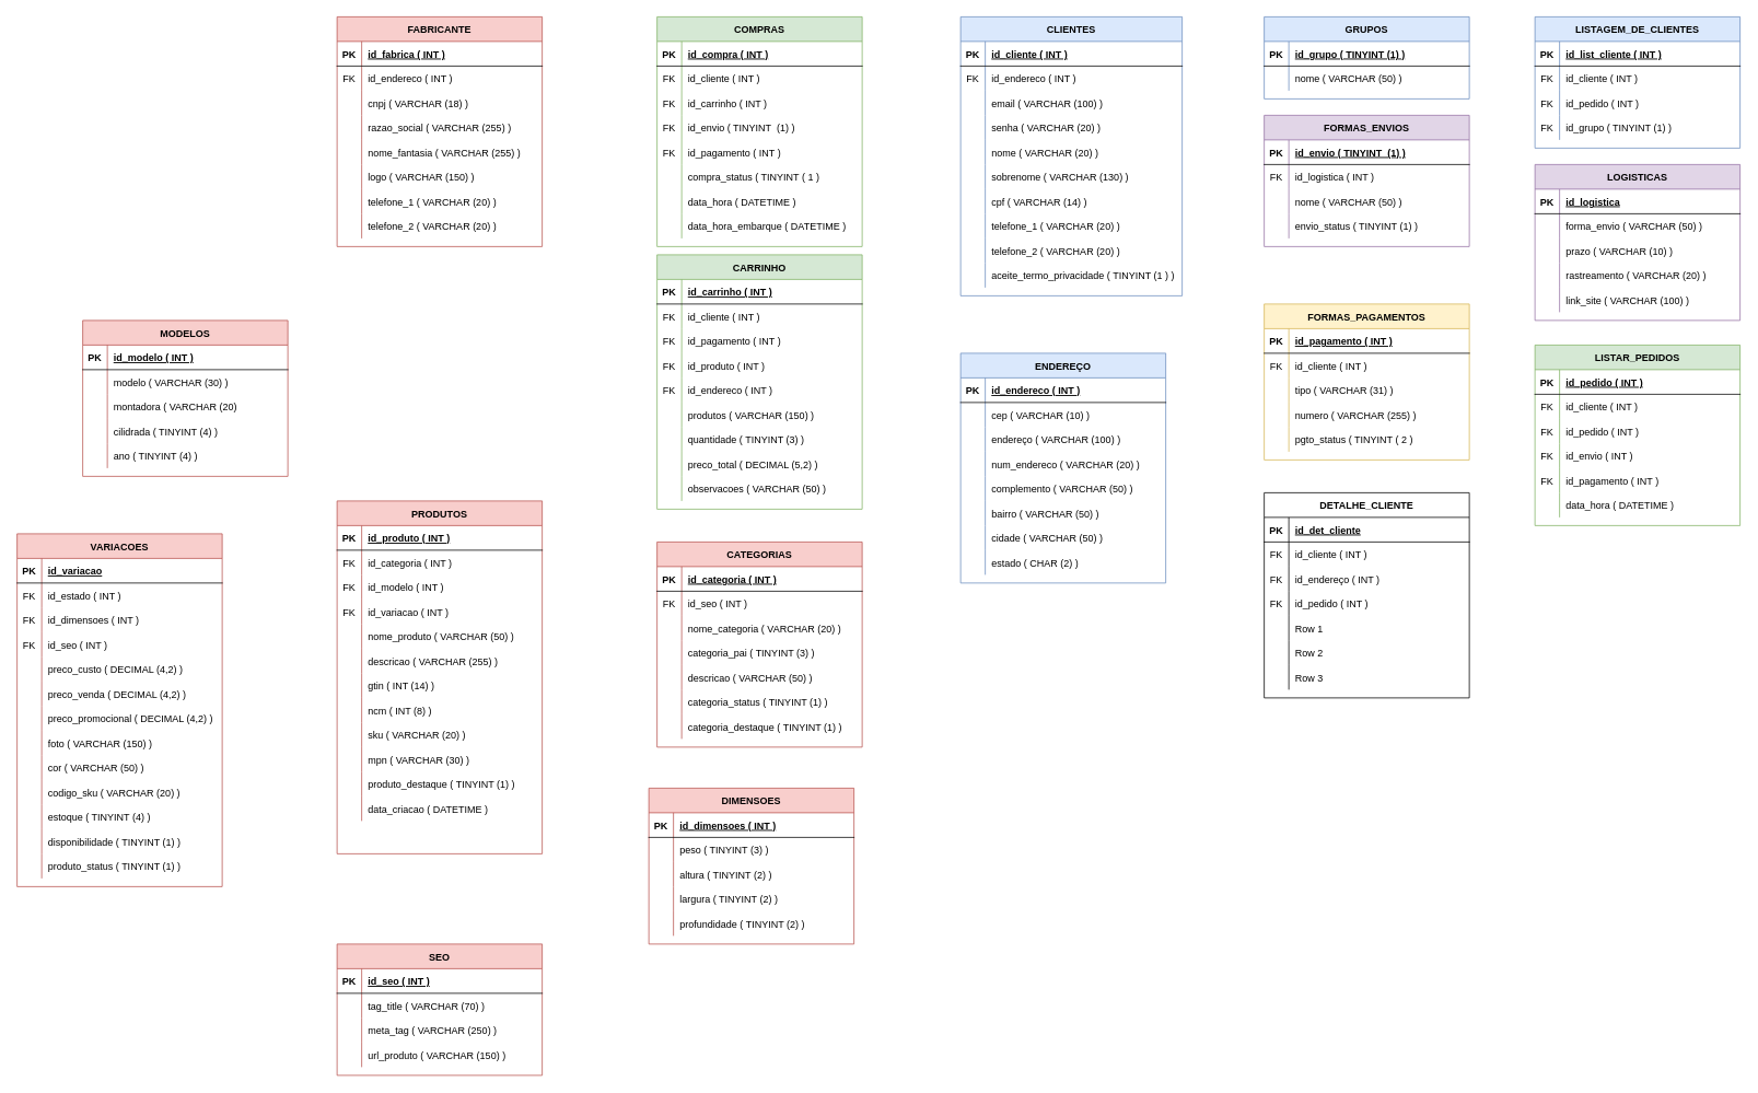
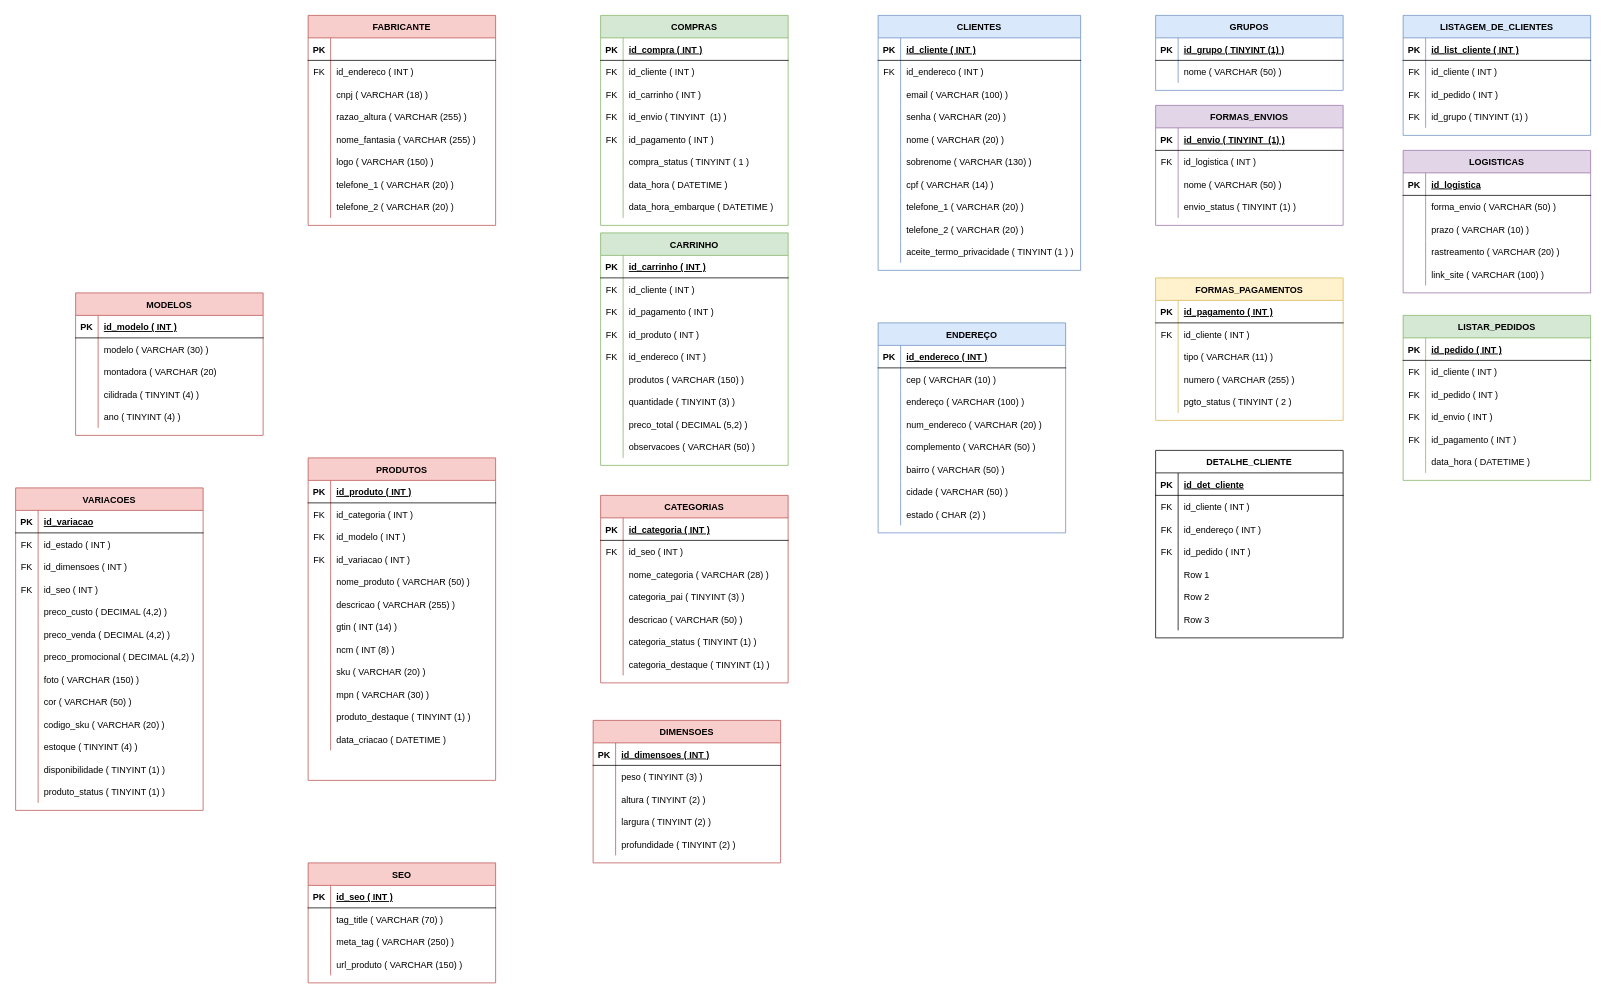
- <mxCell id="66" value="id_fabrica ( INT )" style="shape=partialRectangle;overflow=hidden;connectable=0;fillColor=none;top=0;left=0;bottom=0;right=0;align=left;spacingLeft=6;fontStyle=5;" parent="64" vertex="1"><mxGeometry x="30" width="220" height="30" as="geometry" /></mxCell>
- <mxCell id="75" value="razao_social ( VARCHAR (255) )" style="shape=partialRectangle;connectable=0;fillColor=none;top=0;left=0;bottom=0;right=0;align=left;spacingLeft=6;overflow=hidden;" parent="73" vertex="1"><mxGeometry x="30" width="220" height="30" as="geometry" /></mxCell>
+ <mxCell id="75" value="razao_altura ( VARCHAR (255) )" style="shape=partialRectangle;connectable=0;fillColor=none;top=0;left=0;bottom=0;right=0;align=left;spacingLeft=6;overflow=hidden;" parent="73" vertex="1"><mxGeometry x="30" width="220" height="30" as="geometry" /></mxCell>
- <mxCell id="229" value="tipo ( VARCHAR (31) )" style="shape=partialRectangle;connectable=0;fillColor=none;top=0;left=0;bottom=0;right=0;align=left;spacingLeft=6;overflow=hidden;" parent="227" vertex="1"><mxGeometry x="30" width="220" height="30" as="geometry" /></mxCell>
+ <mxCell id="229" value="tipo ( VARCHAR (11) )" style="shape=partialRectangle;connectable=0;fillColor=none;top=0;left=0;bottom=0;right=0;align=left;spacingLeft=6;overflow=hidden;" parent="227" vertex="1"><mxGeometry x="30" width="220" height="30" as="geometry" /></mxCell>
- <mxCell id="50" value="nome_categoria ( VARCHAR (20) )" style="shape=partialRectangle;overflow=hidden;connectable=0;fillColor=none;top=0;left=0;bottom=0;right=0;align=left;spacingLeft=6;" parent="48" vertex="1"><mxGeometry x="30" width="220" height="30" as="geometry" /></mxCell>
+ <mxCell id="50" value="nome_categoria ( VARCHAR (28) )" style="shape=partialRectangle;overflow=hidden;connectable=0;fillColor=none;top=0;left=0;bottom=0;right=0;align=left;spacingLeft=6;" parent="48" vertex="1"><mxGeometry x="30" width="220" height="30" as="geometry" /></mxCell>
